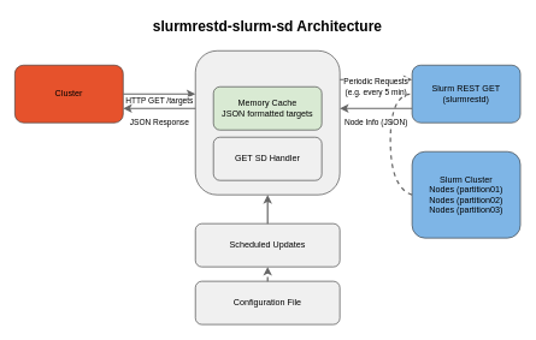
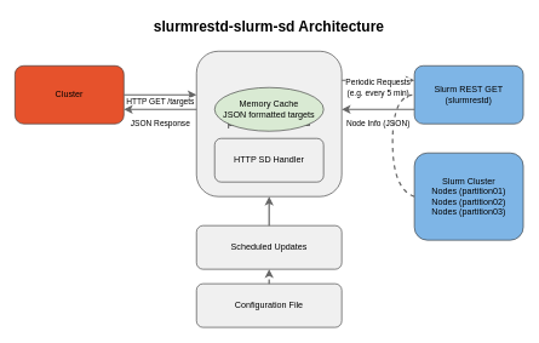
- <mxCell id="4" value="Memory Cache&#10;JSON formatted targets" style="rounded=1;whiteSpace=wrap;html=1;fillColor=#d9ead3;strokeColor=#333333;" vertex="1" parent="1"><mxGeometry x="295" y="120" width="150" height="60" as="geometry" /></mxCell>
+ <mxCell id="4" value="Memory Cache&#10;JSON formatted targets" style="ellipse;whiteSpace=wrap;html=1;fillColor=#d9ead3;strokeColor=#333333;" vertex="1" parent="1"><mxGeometry x="295" y="120" width="150" height="60" as="geometry" /></mxCell>
- <mxCell id="5" value="GET SD Handler" style="rounded=1;whiteSpace=wrap;html=1;fillColor=#f0f0f0;strokeColor=#333333;" vertex="1" parent="1"><mxGeometry x="295" y="190" width="150" height="60" as="geometry" /></mxCell>
+ <mxCell id="5" value="HTTP SD Handler" style="rounded=1;whiteSpace=wrap;html=1;fillColor=#f0f0f0;strokeColor=#333333;" vertex="1" parent="1"><mxGeometry x="295" y="190" width="150" height="60" as="geometry" /></mxCell>
